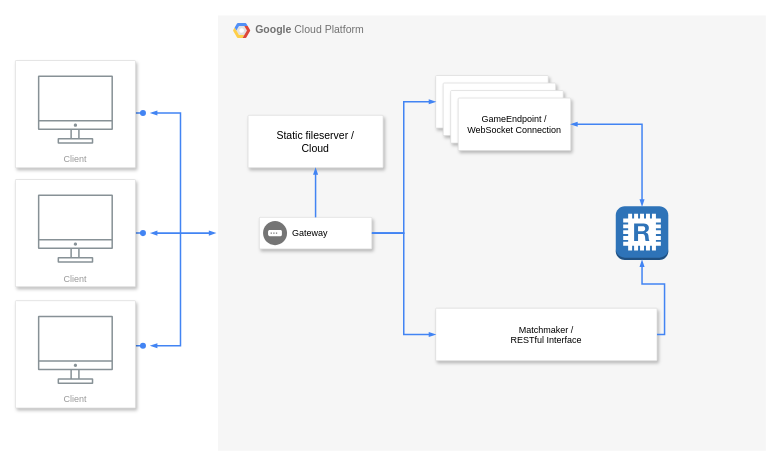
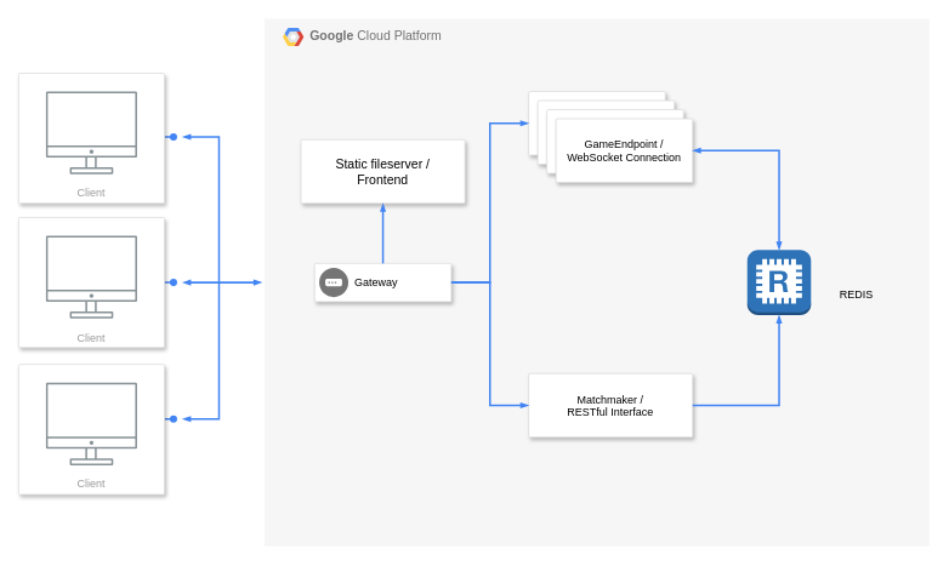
- <mxCell id="28" value="Static fileserver / &#10;Cloud" style="strokeColor=#dddddd;shadow=1;strokeWidth=1;rounded=1;absoluteArcSize=1;arcSize=2;fontSize=14;" vertex="1" parent="1"><mxGeometry x="330" y="153" width="180" height="70" as="geometry" /></mxCell>
+ <mxCell id="28" value="Static fileserver / &#10;Frontend" style="strokeColor=#dddddd;shadow=1;strokeWidth=1;rounded=1;absoluteArcSize=1;arcSize=2;fontSize=14;" vertex="1" parent="1"><mxGeometry x="330" y="153" width="180" height="70" as="geometry" /></mxCell>
+ <mxCell id="27" value="REDIS" style="text;html=1;strokeColor=none;fillColor=none;align=center;verticalAlign=middle;whiteSpace=wrap;rounded=0;" vertex="1" parent="1"><mxGeometry x="920" y="314" width="40" height="20" as="geometry" /></mxCell>
- <mxCell id="5" value="Matchmaker /&#10;RESTful Interface" style="strokeColor=#dddddd;shadow=1;strokeWidth=1;rounded=1;absoluteArcSize=1;arcSize=2;" vertex="1" parent="2"><mxGeometry x="290" y="390" width="295" height="70" as="geometry" /></mxCell>
+ <mxCell id="5" value="Matchmaker /&#10;RESTful Interface" style="strokeColor=#dddddd;shadow=1;strokeWidth=1;rounded=1;absoluteArcSize=1;arcSize=2;" vertex="1" parent="2"><mxGeometry x="290" y="390" width="180" height="70" as="geometry" /></mxCell>
